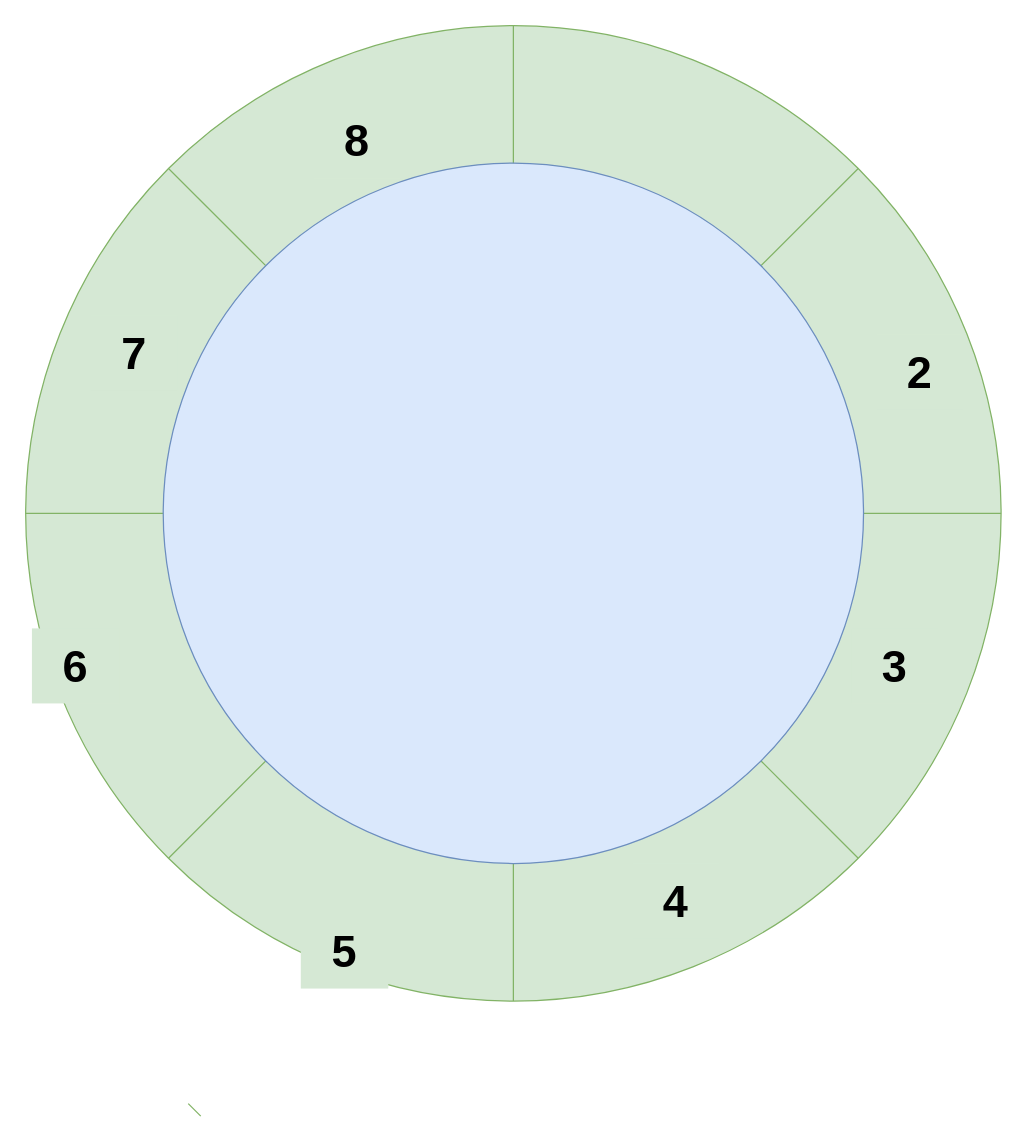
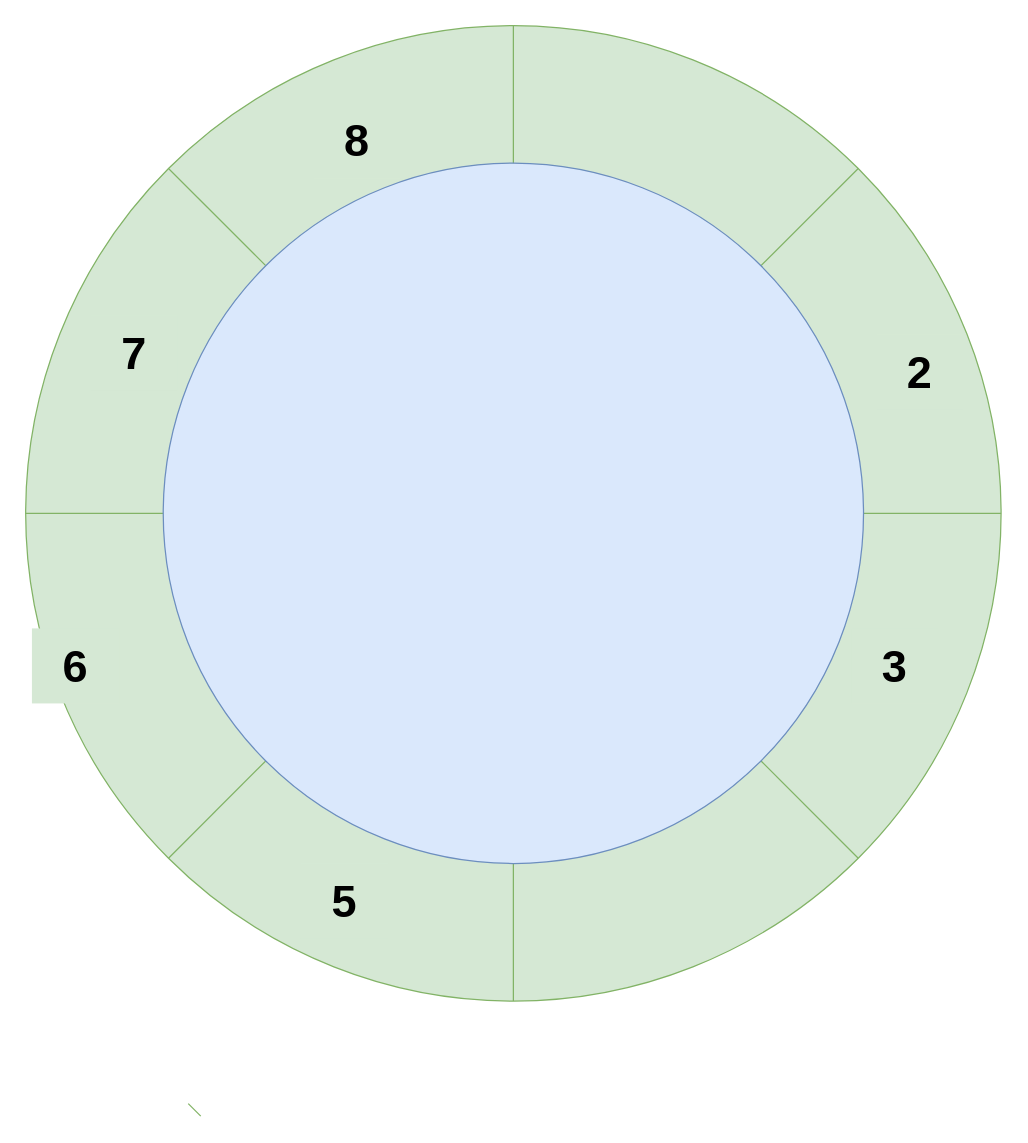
- <mxCell id="13" value="&lt;font style=&quot;font-size: 36px&quot;&gt;4&lt;/font&gt;" style="text;html=1;strokeColor=none;fillColor=#d5e8d4;align=center;verticalAlign=middle;whiteSpace=wrap;rounded=0;fontStyle=1;fontSize=18;horizontal=1;gradientColor=none;" vertex="1" parent="1"><mxGeometry x="505" y="690" width="70" height="60" as="geometry" /></mxCell>
- <mxCell id="12" value="&lt;font style=&quot;font-size: 36px&quot;&gt;5&lt;/font&gt;" style="text;html=1;strokeColor=none;fillColor=#d5e8d4;align=center;verticalAlign=middle;whiteSpace=wrap;rounded=0;fontStyle=1;fontSize=18;horizontal=1;gradientColor=none;" vertex="1" parent="1"><mxGeometry x="240" y="730" width="70" height="60" as="geometry" /></mxCell>
+ <mxCell id="12" value="&lt;font style=&quot;font-size: 36px&quot;&gt;5&lt;/font&gt;" style="text;html=1;strokeColor=none;fillColor=#d5e8d4;align=center;verticalAlign=middle;whiteSpace=wrap;rounded=0;fontStyle=1;fontSize=18;horizontal=1;gradientColor=none;" vertex="1" parent="1"><mxGeometry x="240" y="690" width="70" height="60" as="geometry" /></mxCell>
